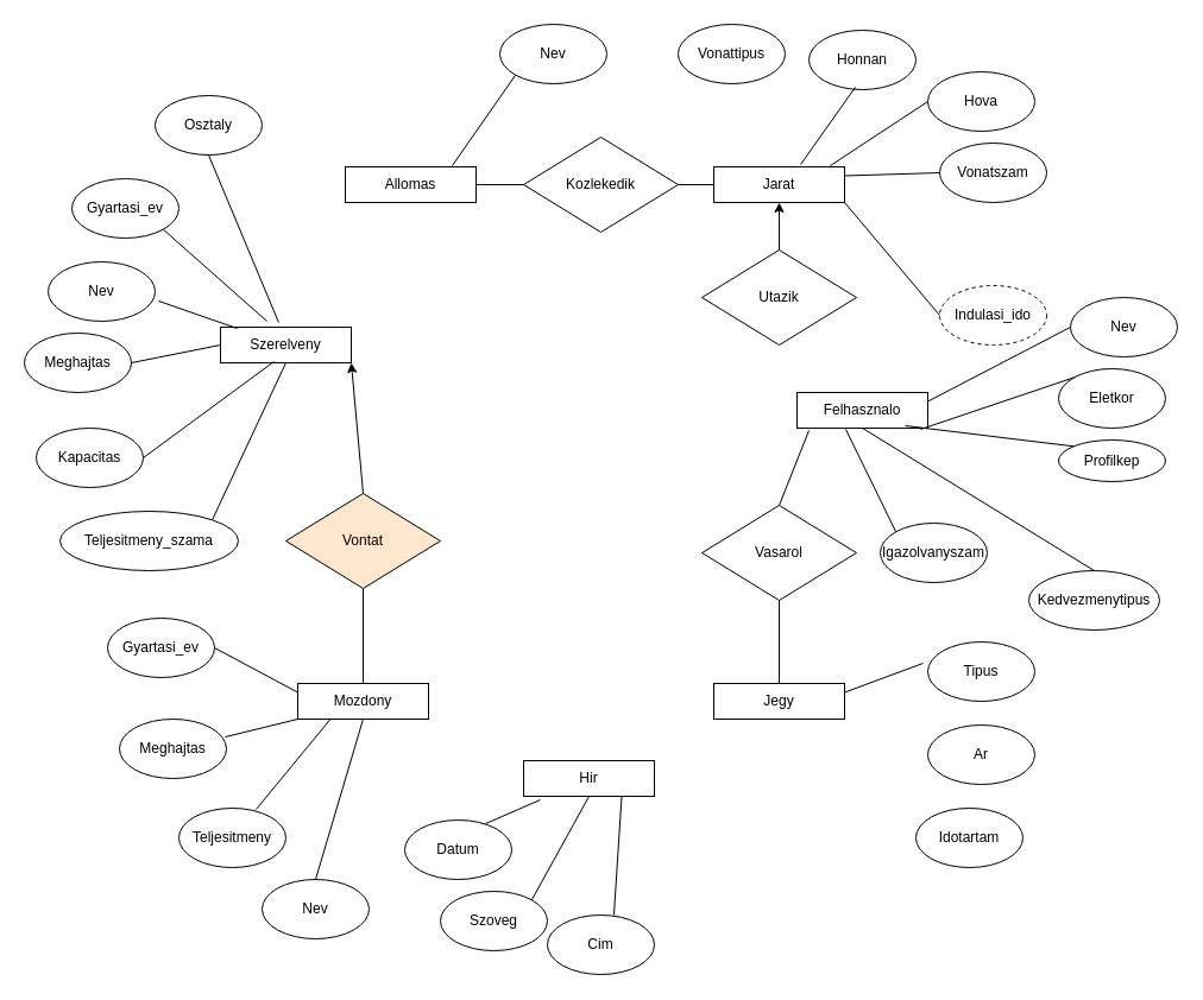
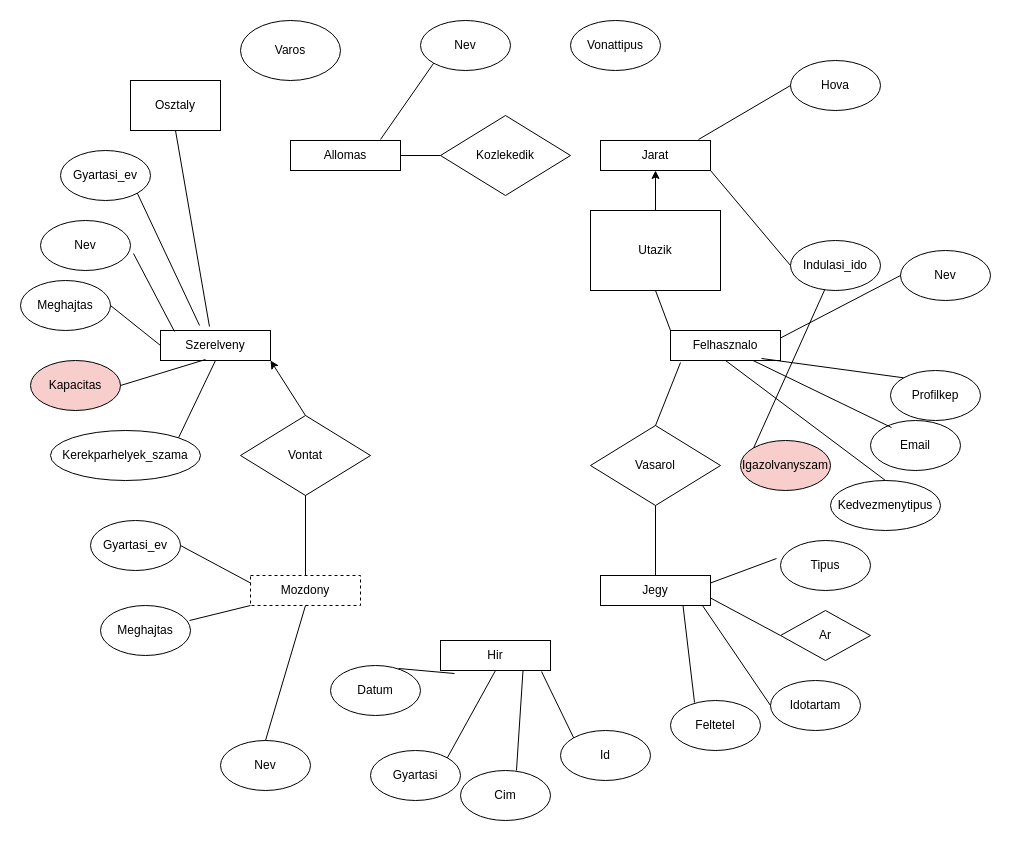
+ <mxCell id="3" value="Varos" style="ellipse;whiteSpace=wrap;html=1;" vertex="1" parent="1"><mxGeometry x="240" y="20" width="100" height="60" as="geometry" /></mxCell>
- <mxCell id="7" value="Honnan" style="ellipse;whiteSpace=wrap;html=1;" vertex="1" parent="1"><mxGeometry x="680" y="25" width="90" height="50" as="geometry" /></mxCell>
- <mxCell id="8" value="Hova" style="ellipse;whiteSpace=wrap;html=1;" vertex="1" parent="1"><mxGeometry x="780" y="60" width="90" height="50" as="geometry" /></mxCell>
+ <mxCell id="8" value="Hova" style="ellipse;whiteSpace=wrap;html=1;" vertex="1" parent="1"><mxGeometry x="790" y="60" width="90" height="50" as="geometry" /></mxCell>
- <mxCell id="62" value="Osztaly" style="ellipse;whiteSpace=wrap;html=1;" vertex="1" parent="1"><mxGeometry x="130" y="80" width="90" height="50" as="geometry" /></mxCell>
+ <mxCell id="62" value="Osztaly" style="whiteSpace=wrap;html=1;rounded=0;" vertex="1" parent="1"><mxGeometry x="130" y="80" width="90" height="50" as="geometry" /></mxCell>
- <mxCell id="12" value="" style="endArrow=none;html=1;rounded=0;entryX=0.433;entryY=0.96;entryDx=0;entryDy=0;entryPerimeter=0;exitX=0.664;exitY=-0.067;exitDx=0;exitDy=0;exitPerimeter=0;" edge="1" parent="1" source="6" target="7"><mxGeometry width="50" height="50" relative="1" as="geometry"><mxPoint x="680" y="440" as="sourcePoint" /><mxPoint x="730" y="390" as="targetPoint" /></mxGeometry></mxCell>
- <mxCell id="9" value="Vonatszam" style="ellipse;whiteSpace=wrap;html=1;" vertex="1" parent="1"><mxGeometry x="790" y="120" width="90" height="50" as="geometry" /></mxCell>
- <mxCell id="14" value="" style="endArrow=none;html=1;rounded=0;entryX=0;entryY=0.5;entryDx=0;entryDy=0;exitX=1;exitY=0.25;exitDx=0;exitDy=0;" edge="1" parent="1" source="6" target="9"><mxGeometry width="50" height="50" relative="1" as="geometry"><mxPoint x="680" y="440" as="sourcePoint" /><mxPoint x="730" y="390" as="targetPoint" /></mxGeometry></mxCell>
- <mxCell id="76" value="" style="endArrow=none;html=1;rounded=0;entryX=0;entryY=0.5;entryDx=0;entryDy=0;exitX=1;exitY=0.5;exitDx=0;exitDy=0;" edge="1" parent="1" source="75" target="6"><mxGeometry width="50" height="50" relative="1" as="geometry"><mxPoint x="390" y="290" as="sourcePoint" /><mxPoint x="440" y="240" as="targetPoint" /></mxGeometry></mxCell>
- <mxCell id="72" value="Utazik" style="rhombus;whiteSpace=wrap;html=1;" vertex="1" parent="1"><mxGeometry x="590" y="210" width="130" height="80" as="geometry" /></mxCell>
+ <mxCell id="72" value="Utazik" style="whiteSpace=wrap;html=1;rounded=0;" vertex="1" parent="1"><mxGeometry x="590" y="210" width="130" height="80" as="geometry" /></mxCell>
- <mxCell id="10" value="Indulasi_ido" style="ellipse;whiteSpace=wrap;html=1;dashed=1;" vertex="1" parent="1"><mxGeometry x="790" y="240" width="90" height="50" as="geometry" /></mxCell>
+ <mxCell id="10" value="Indulasi_ido" style="ellipse;whiteSpace=wrap;html=1;" vertex="1" parent="1"><mxGeometry x="790" y="240" width="90" height="50" as="geometry" /></mxCell>
- <mxCell id="56" value="Szerelveny" style="rounded=0;whiteSpace=wrap;html=1;" vertex="1" parent="1"><mxGeometry x="185" y="275" width="110" height="30" as="geometry" /></mxCell>
+ <mxCell id="56" value="Szerelveny" style="rounded=0;whiteSpace=wrap;html=1;" vertex="1" parent="1"><mxGeometry x="160" y="330" width="110" height="30" as="geometry" /></mxCell>
+ <mxCell id="73" value="" style="endArrow=none;html=1;rounded=0;entryX=0.5;entryY=1;entryDx=0;entryDy=0;exitX=0;exitY=0;exitDx=0;exitDy=0;" edge="1" parent="1" source="16" target="72"><mxGeometry width="50" height="50" relative="1" as="geometry"><mxPoint x="700" y="450" as="sourcePoint" /><mxPoint x="750" y="400" as="targetPoint" /></mxGeometry></mxCell>
- <mxCell id="18" value="Eletkor" style="ellipse;whiteSpace=wrap;html=1;" vertex="1" parent="1"><mxGeometry x="890" y="310" width="90" height="50" as="geometry" /></mxCell>
- <mxCell id="24" value="" style="endArrow=none;html=1;rounded=0;entryX=0;entryY=0;entryDx=0;entryDy=0;exitX=0.945;exitY=1.033;exitDx=0;exitDy=0;exitPerimeter=0;" edge="1" parent="1" source="16" target="18"><mxGeometry width="50" height="50" relative="1" as="geometry"><mxPoint x="680" y="440" as="sourcePoint" /><mxPoint x="730" y="390" as="targetPoint" /></mxGeometry></mxCell>
- <mxCell id="60" value="Kapacitas" style="ellipse;whiteSpace=wrap;html=1;" vertex="1" parent="1"><mxGeometry x="30" y="360" width="90" height="50" as="geometry" /></mxCell>
+ <mxCell id="60" value="Kapacitas" style="ellipse;whiteSpace=wrap;html=1;fillColor=#f8cecc;" vertex="1" parent="1"><mxGeometry x="30" y="360" width="90" height="50" as="geometry" /></mxCell>
- <mxCell id="22" value="Profilkep" style="ellipse;whiteSpace=wrap;html=1;" vertex="1" parent="1"><mxGeometry x="890" y="370" width="90" height="35" as="geometry" /></mxCell>
+ <mxCell id="22" value="Profilkep" style="ellipse;whiteSpace=wrap;html=1;" vertex="1" parent="1"><mxGeometry x="890" y="370" width="90" height="50" as="geometry" /></mxCell>
+ <mxCell id="26" value="" style="endArrow=none;html=1;rounded=0;entryX=0.233;entryY=0.14;entryDx=0;entryDy=0;entryPerimeter=0;exitX=0.75;exitY=1;exitDx=0;exitDy=0;" edge="1" parent="1" source="16" target="19"><mxGeometry width="50" height="50" relative="1" as="geometry"><mxPoint x="680" y="440" as="sourcePoint" /><mxPoint x="730" y="390" as="targetPoint" /></mxGeometry></mxCell>
- <mxCell id="28" value="" style="endArrow=none;html=1;rounded=0;entryX=0.373;entryY=1.033;entryDx=0;entryDy=0;entryPerimeter=0;exitX=0;exitY=0;exitDx=0;exitDy=0;" edge="1" parent="1" source="21" target="16"><mxGeometry width="50" height="50" relative="1" as="geometry"><mxPoint x="760" y="437" as="sourcePoint" /><mxPoint x="730" y="390" as="targetPoint" /></mxGeometry></mxCell>
+ <mxCell id="28" value="" style="endArrow=none;html=1;rounded=0;exitX=0;exitY=0;exitDx=0;exitDy=0;" edge="1" parent="1" source="21" target="10"><mxGeometry width="50" height="50" relative="1" as="geometry"><mxPoint x="760" y="437" as="sourcePoint" /><mxPoint x="730" y="390" as="targetPoint" /></mxGeometry></mxCell>
+ <mxCell id="19" value="Email" style="ellipse;whiteSpace=wrap;html=1;" vertex="1" parent="1"><mxGeometry x="870" y="420" width="90" height="50" as="geometry" /></mxCell>
- <mxCell id="61" value="Teljesitmeny_szama" style="ellipse;whiteSpace=wrap;html=1;" vertex="1" parent="1"><mxGeometry x="50" y="430" width="150" height="50" as="geometry" /></mxCell>
+ <mxCell id="61" value="Kerekparhelyek_szama" style="ellipse;whiteSpace=wrap;html=1;" vertex="1" parent="1"><mxGeometry x="50" y="430" width="150" height="50" as="geometry" /></mxCell>
- <mxCell id="78" value="Vontat" style="rhombus;whiteSpace=wrap;html=1;fillColor=#ffe6cc;" vertex="1" parent="1"><mxGeometry x="240" y="415" width="130" height="80" as="geometry" /></mxCell>
+ <mxCell id="78" value="Vontat" style="rhombus;whiteSpace=wrap;html=1;" vertex="1" parent="1"><mxGeometry x="240" y="415" width="130" height="80" as="geometry" /></mxCell>
- <mxCell id="21" value="Igazolvanyszam" style="ellipse;whiteSpace=wrap;html=1;" vertex="1" parent="1"><mxGeometry x="740" y="440" width="90" height="50" as="geometry" /></mxCell>
+ <mxCell id="21" value="Igazolvanyszam" style="ellipse;whiteSpace=wrap;html=1;fillColor=#f8cecc;" vertex="1" parent="1"><mxGeometry x="740" y="440" width="90" height="50" as="geometry" /></mxCell>
- <mxCell id="20" value="Kedvezmenytipus" style="ellipse;whiteSpace=wrap;html=1;" vertex="1" parent="1"><mxGeometry x="865" y="480" width="110" height="50" as="geometry" /></mxCell>
+ <mxCell id="20" value="Kedvezmenytipus" style="ellipse;whiteSpace=wrap;html=1;" vertex="1" parent="1"><mxGeometry x="830" y="480" width="110" height="50" as="geometry" /></mxCell>
- <mxCell id="47" value="Mozdony" style="rounded=0;whiteSpace=wrap;html=1;" vertex="1" parent="1"><mxGeometry x="250" y="575" width="110" height="30" as="geometry" /></mxCell>
+ <mxCell id="47" value="Mozdony" style="rounded=0;whiteSpace=wrap;html=1;dashed=1;" vertex="1" parent="1"><mxGeometry x="250" y="575" width="110" height="30" as="geometry" /></mxCell>
+ <mxCell id="35" value="" style="endArrow=none;html=1;rounded=0;entryX=0;entryY=0.5;entryDx=0;entryDy=0;exitX=1;exitY=0.75;exitDx=0;exitDy=0;" edge="1" parent="1" source="29" target="31"><mxGeometry width="50" height="50" relative="1" as="geometry"><mxPoint x="680" y="440" as="sourcePoint" /><mxPoint x="730" y="390" as="targetPoint" /></mxGeometry></mxCell>
- <mxCell id="31" value="Ar" style="ellipse;whiteSpace=wrap;html=1;" vertex="1" parent="1"><mxGeometry x="780" y="610" width="90" height="50" as="geometry" /></mxCell>
+ <mxCell id="31" value="Ar" style="rhombus;whiteSpace=wrap;html=1;" vertex="1" parent="1"><mxGeometry x="780" y="610" width="90" height="50" as="geometry" /></mxCell>
- <mxCell id="53" value="" style="endArrow=none;html=1;rounded=0;exitX=0.722;exitY=0.02;exitDx=0;exitDy=0;exitPerimeter=0;entryX=0.25;entryY=1;entryDx=0;entryDy=0;" edge="1" parent="1" source="50" target="47"><mxGeometry width="50" height="50" relative="1" as="geometry"><mxPoint x="680" y="540" as="sourcePoint" /><mxPoint x="730" y="490" as="targetPoint" /></mxGeometry></mxCell>
+ <mxCell id="37" value="" style="endArrow=none;html=1;rounded=0;entryX=0.267;entryY=0.04;entryDx=0;entryDy=0;entryPerimeter=0;exitX=0.75;exitY=1;exitDx=0;exitDy=0;" edge="1" parent="1" source="29" target="32"><mxGeometry width="50" height="50" relative="1" as="geometry"><mxPoint x="680" y="440" as="sourcePoint" /><mxPoint x="730" y="390" as="targetPoint" /></mxGeometry></mxCell>
+ <mxCell id="36" value="" style="endArrow=none;html=1;rounded=0;entryX=0;entryY=0.5;entryDx=0;entryDy=0;exitX=0.927;exitY=1;exitDx=0;exitDy=0;exitPerimeter=0;" edge="1" parent="1" source="29" target="33"><mxGeometry width="50" height="50" relative="1" as="geometry"><mxPoint x="680" y="440" as="sourcePoint" /><mxPoint x="730" y="390" as="targetPoint" /></mxGeometry></mxCell>
+ <mxCell id="46" value="" style="endArrow=none;html=1;rounded=0;exitX=0;exitY=0;exitDx=0;exitDy=0;entryX=0.918;entryY=1.033;entryDx=0;entryDy=0;entryPerimeter=0;" edge="1" parent="1" source="42" target="38"><mxGeometry width="50" height="50" relative="1" as="geometry"><mxPoint x="680" y="540" as="sourcePoint" /><mxPoint x="730" y="490" as="targetPoint" /></mxGeometry></mxCell>
- <mxCell id="50" value="Teljesitmeny" style="ellipse;whiteSpace=wrap;html=1;" vertex="1" parent="1"><mxGeometry x="150" y="680" width="90" height="50" as="geometry" /></mxCell>
- <mxCell id="41" value="Datum" style="ellipse;whiteSpace=wrap;html=1;" vertex="1" parent="1"><mxGeometry x="340" y="690" width="90" height="50" as="geometry" /></mxCell>
+ <mxCell id="41" value="Datum" style="ellipse;whiteSpace=wrap;html=1;" vertex="1" parent="1"><mxGeometry x="330" y="665" width="90" height="50" as="geometry" /></mxCell>
+ <mxCell id="32" value="Feltetel" style="ellipse;whiteSpace=wrap;html=1;" vertex="1" parent="1"><mxGeometry x="670" y="700" width="90" height="50" as="geometry" /></mxCell>
+ <mxCell id="42" value="Id" style="ellipse;whiteSpace=wrap;html=1;" vertex="1" parent="1"><mxGeometry x="560" y="730" width="90" height="50" as="geometry" /></mxCell>
- <mxCell id="40" value="Szoveg" style="ellipse;whiteSpace=wrap;html=1;" vertex="1" parent="1"><mxGeometry x="370" y="750" width="90" height="50" as="geometry" /></mxCell>
+ <mxCell id="40" value="Gyartasi" style="ellipse;whiteSpace=wrap;html=1;" vertex="1" parent="1"><mxGeometry x="370" y="750" width="90" height="50" as="geometry" /></mxCell>
